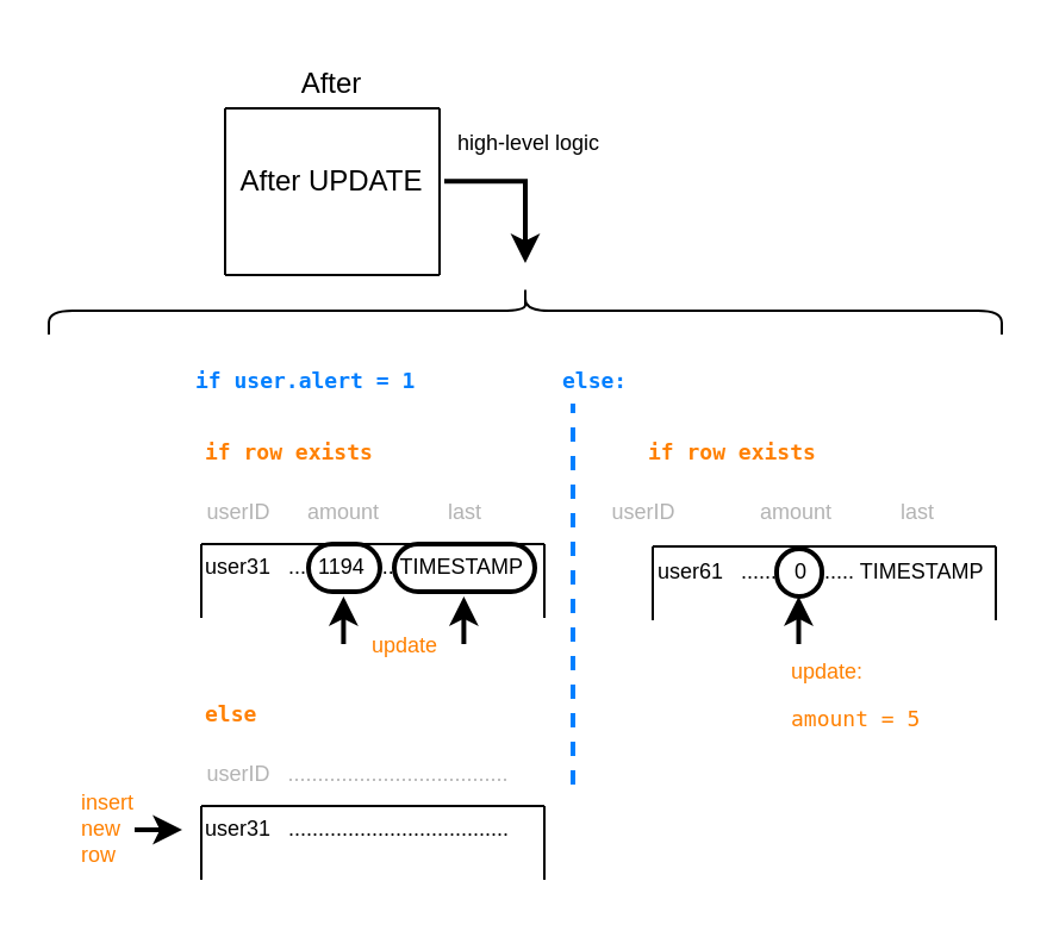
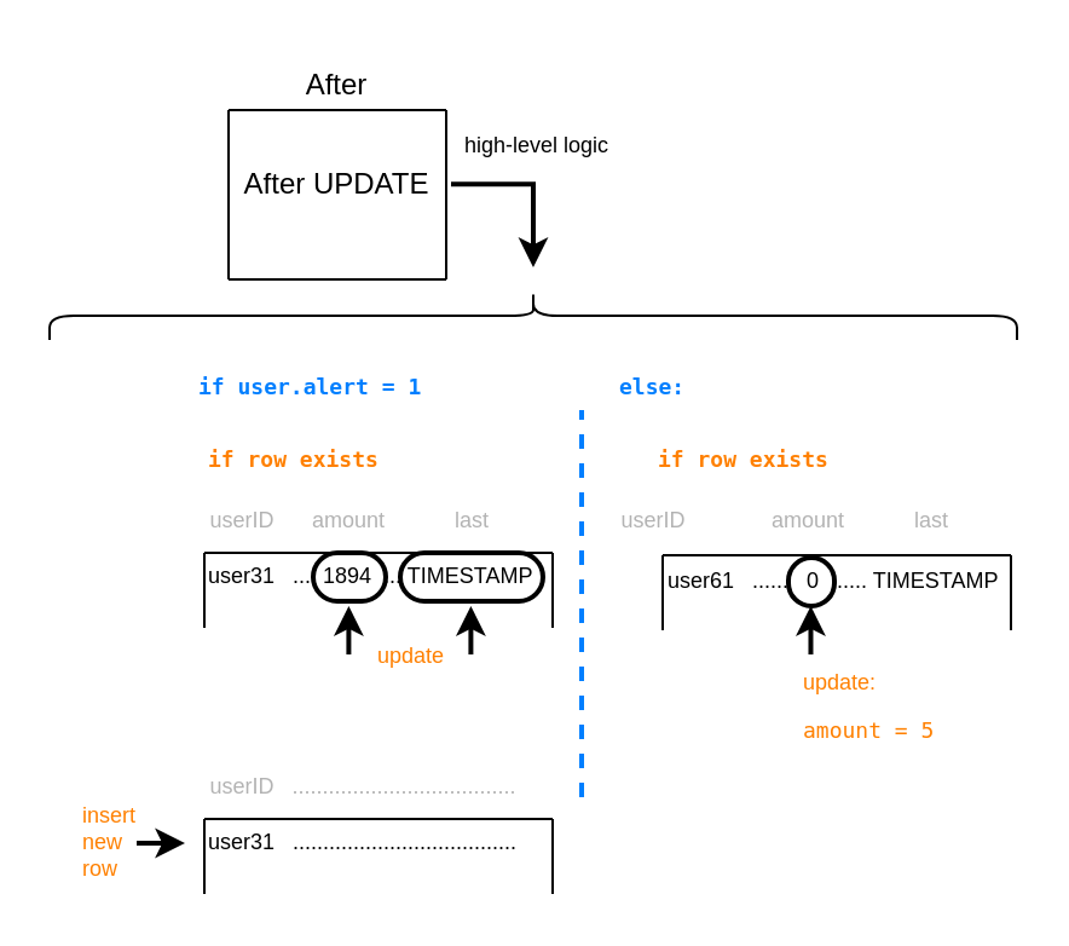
- <mxCell id="17" value="&lt;pre&gt;else:&lt;/pre&gt;" style="text;html=1;strokeColor=none;fillColor=none;align=left;verticalAlign=middle;whiteSpace=wrap;rounded=0;fontSize=9;fontStyle=1;fontColor=#007FFF;" vertex="1" parent="1"><mxGeometry x="234" y="150" width="130" height="20" as="geometry" /></mxCell>
+ <mxCell id="17" value="&lt;pre&gt;else:&lt;/pre&gt;" style="text;html=1;strokeColor=none;fillColor=none;align=left;verticalAlign=middle;whiteSpace=wrap;rounded=0;fontSize=9;fontStyle=1;fontColor=#007FFF;" vertex="1" parent="1"><mxGeometry x="254" y="150" width="130" height="20" as="geometry" /></mxCell>
- <mxCell id="11" value="&lt;div align=&quot;left&quot;&gt;user31 &amp;nbsp; ...&amp;nbsp; 1194&amp;nbsp; ... TIMESTAMP &lt;br&gt;&lt;/div&gt;" style="text;html=1;strokeColor=none;fillColor=none;align=left;verticalAlign=middle;whiteSpace=wrap;rounded=0;fontSize=9;" vertex="1" parent="1"><mxGeometry x="84" y="228" width="144" height="20" as="geometry" /></mxCell>
+ <mxCell id="11" value="&lt;div align=&quot;left&quot;&gt;user31 &amp;nbsp; ...&amp;nbsp; 1894&amp;nbsp; ... TIMESTAMP &lt;br&gt;&lt;/div&gt;" style="text;html=1;strokeColor=none;fillColor=none;align=left;verticalAlign=middle;whiteSpace=wrap;rounded=0;fontSize=9;" vertex="1" parent="1"><mxGeometry x="84" y="228" width="144" height="20" as="geometry" /></mxCell>
- <mxCell id="34" value="&lt;pre&gt;else&lt;/pre&gt;" style="text;html=1;strokeColor=none;fillColor=none;align=left;verticalAlign=middle;whiteSpace=wrap;rounded=0;fontSize=9;fontStyle=1;fontColor=#FF8000;" vertex="1" parent="1"><mxGeometry x="84" y="290" width="130" height="20" as="geometry" /></mxCell>
